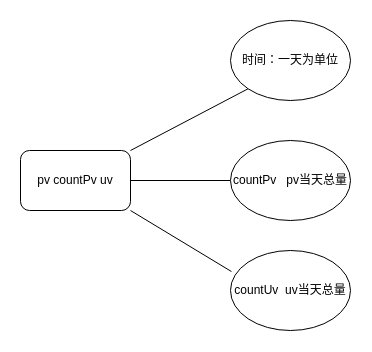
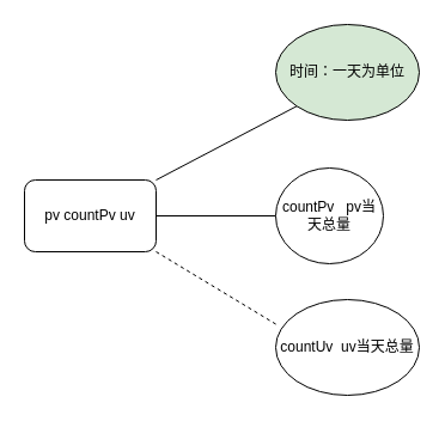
- <mxCell id="6" value="时间：一天为单位" style="ellipse;whiteSpace=wrap;html=1;" vertex="1" parent="1"><mxGeometry x="230" y="20" width="120" height="80" as="geometry" /></mxCell>
+ <mxCell id="6" value="时间：一天为单位" style="ellipse;whiteSpace=wrap;html=1;fillColor=#d5e8d4;" vertex="1" parent="1"><mxGeometry x="230" y="20" width="120" height="80" as="geometry" /></mxCell>
- <mxCell id="7" value="countPv&amp;nbsp; &amp;nbsp;pv当天总量" style="ellipse;whiteSpace=wrap;html=1;" vertex="1" parent="1"><mxGeometry x="230" y="140" width="120" height="80" as="geometry" /></mxCell>
+ <mxCell id="7" value="countPv&amp;nbsp; &amp;nbsp;pv当天总量" style="ellipse;whiteSpace=wrap;html=1;" vertex="1" parent="1"><mxGeometry x="230" y="140" width="90" height="80" as="geometry" /></mxCell>
- <mxCell id="4" style="edgeStyle=none;rounded=0;orthogonalLoop=1;jettySize=auto;html=1;exitX=1;exitY=1;exitDx=0;exitDy=0;entryX=0.008;entryY=0.263;entryDx=0;entryDy=0;entryPerimeter=0;endArrow=none;endFill=0;" edge="1" parent="1" source="5" target="8"><mxGeometry relative="1" as="geometry" /></mxCell>
+ <mxCell id="4" style="edgeStyle=none;rounded=0;orthogonalLoop=1;jettySize=auto;html=1;exitX=1;exitY=1;exitDx=0;exitDy=0;entryX=0.008;entryY=0.263;entryDx=0;entryDy=0;entryPerimeter=0;endArrow=none;endFill=0;dashed=1;" edge="1" parent="1" source="5" target="8"><mxGeometry relative="1" as="geometry" /></mxCell>
